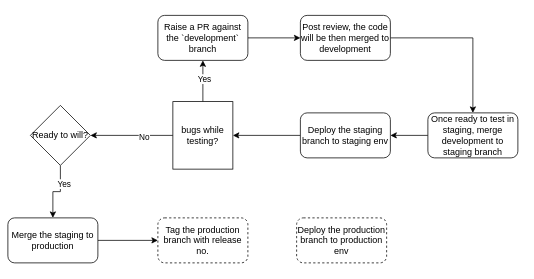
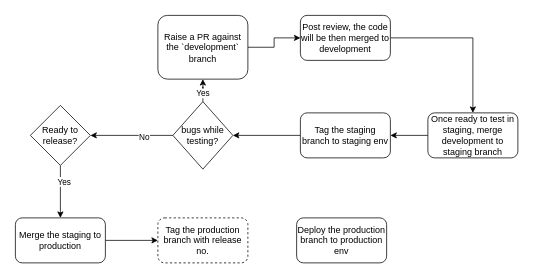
- <mxCell id="3" value="Raise a PR against the `development` branch" style="rounded=1;whiteSpace=wrap;html=1;" vertex="1" parent="1"><mxGeometry x="210" y="20" width="120" height="60" as="geometry" /></mxCell>
+ <mxCell id="3" value="Raise a PR against the `development` branch" style="rounded=1;whiteSpace=wrap;html=1;" vertex="1" parent="1"><mxGeometry x="210" y="20" width="120" height="85" as="geometry" /></mxCell>
- <mxCell id="15" value="Ready to will?" style="rhombus;whiteSpace=wrap;html=1;" vertex="1" parent="1"><mxGeometry x="40" y="140" width="80" height="80" as="geometry" /></mxCell>
+ <mxCell id="15" value="Ready to release?" style="rhombus;whiteSpace=wrap;html=1;" vertex="1" parent="1"><mxGeometry x="40" y="140" width="80" height="80" as="geometry" /></mxCell>
- <mxCell id="12" value="bugs while testing?" style="whiteSpace=wrap;html=1;rounded=0;" vertex="1" parent="1"><mxGeometry x="230" y="135" width="80" height="90" as="geometry" /></mxCell>
+ <mxCell id="12" value="bugs while testing?" style="rhombus;whiteSpace=wrap;html=1;" vertex="1" parent="1"><mxGeometry x="230" y="135" width="80" height="90" as="geometry" /></mxCell>
- <mxCell id="20" value="Deploy the staging branch to staging env" style="rounded=1;whiteSpace=wrap;html=1;" vertex="1" parent="1"><mxGeometry x="400" y="150" width="120" height="60" as="geometry" /></mxCell>
+ <mxCell id="20" value="Tag the staging branch to staging env" style="rounded=1;whiteSpace=wrap;html=1;" vertex="1" parent="1"><mxGeometry x="400" y="150" width="120" height="60" as="geometry" /></mxCell>
- <mxCell id="17" value="Merge the staging to production" style="rounded=1;whiteSpace=wrap;html=1;" vertex="1" parent="1"><mxGeometry x="10" y="290" width="120" height="60" as="geometry" /></mxCell>
+ <mxCell id="17" value="Merge the staging to production" style="rounded=1;whiteSpace=wrap;html=1;" vertex="1" parent="1"><mxGeometry x="20" y="290" width="120" height="60" as="geometry" /></mxCell>
- <mxCell id="21" value="Deploy the production branch to production env" style="rounded=1;whiteSpace=wrap;html=1;dashed=1;" vertex="1" parent="1"><mxGeometry x="395" y="290" width="120" height="60" as="geometry" /></mxCell>
+ <mxCell id="21" value="Deploy the production branch to production env" style="rounded=1;whiteSpace=wrap;html=1;" vertex="1" parent="1"><mxGeometry x="395" y="290" width="120" height="60" as="geometry" /></mxCell>
